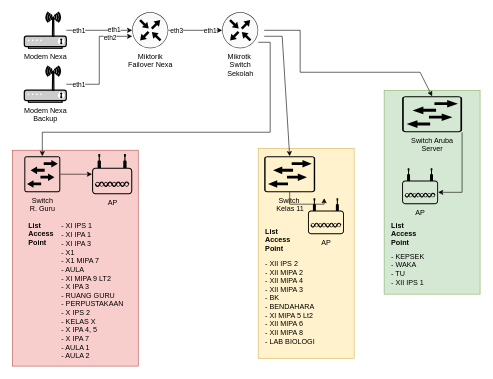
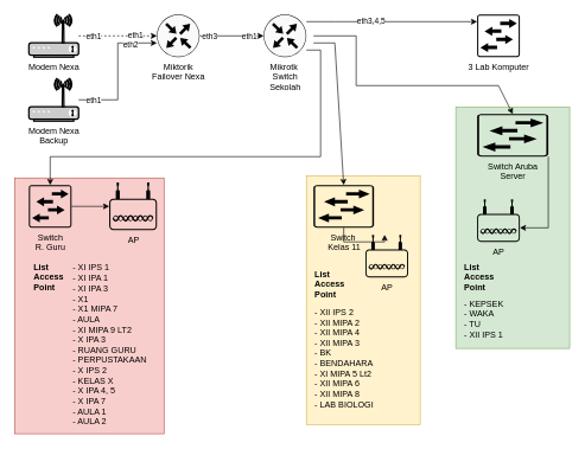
+ <mxCell id="16" value="eth3,4,5" style="edgeStyle=orthogonalEdgeStyle;rounded=0;orthogonalLoop=1;jettySize=auto;html=1;" edge="1" parent="1" source="17" target="18"><mxGeometry x="-0.241" relative="1" as="geometry"><Array as="points"><mxPoint x="470" y="30" /><mxPoint x="470" y="30" /></Array><mxPoint as="offset" /></mxGeometry></mxCell>
- <mxCell id="11" value="eth1" style="edgeStyle=orthogonalEdgeStyle;rounded=0;orthogonalLoop=1;jettySize=auto;html=1;entryX=0;entryY=0.5;entryDx=0;entryDy=0;entryPerimeter=0;" edge="1" parent="1" source="5" target="10"><mxGeometry x="0.455" relative="1" as="geometry"><mxPoint as="offset" /></mxGeometry></mxCell>
+ <mxCell id="11" value="eth1" style="edgeStyle=orthogonalEdgeStyle;rounded=0;orthogonalLoop=1;jettySize=auto;html=1;entryX=0;entryY=0.5;entryDx=0;entryDy=0;entryPerimeter=0;dashed=1;" edge="1" parent="1" source="5" target="10"><mxGeometry x="0.455" relative="1" as="geometry"><mxPoint as="offset" /></mxGeometry></mxCell>
+ <mxCell id="18" value="3 Lab Komputer" style="sketch=0;points=[[0.015,0.015,0],[0.985,0.015,0],[0.985,0.985,0],[0.015,0.985,0],[0.25,0,0],[0.5,0,0],[0.75,0,0],[1,0.25,0],[1,0.5,0],[1,0.75,0],[0.75,1,0],[0.5,1,0],[0.25,1,0],[0,0.75,0],[0,0.5,0],[0,0.25,0]];verticalLabelPosition=bottom;html=1;verticalAlign=top;aspect=fixed;align=center;pointerEvents=1;shape=mxgraph.cisco19.rect;prIcon=l2_switch;fillColor=none;strokeColor=#000000;" vertex="1" parent="1"><mxGeometry x="670" y="20" width="60" height="60" as="geometry" /></mxCell>
